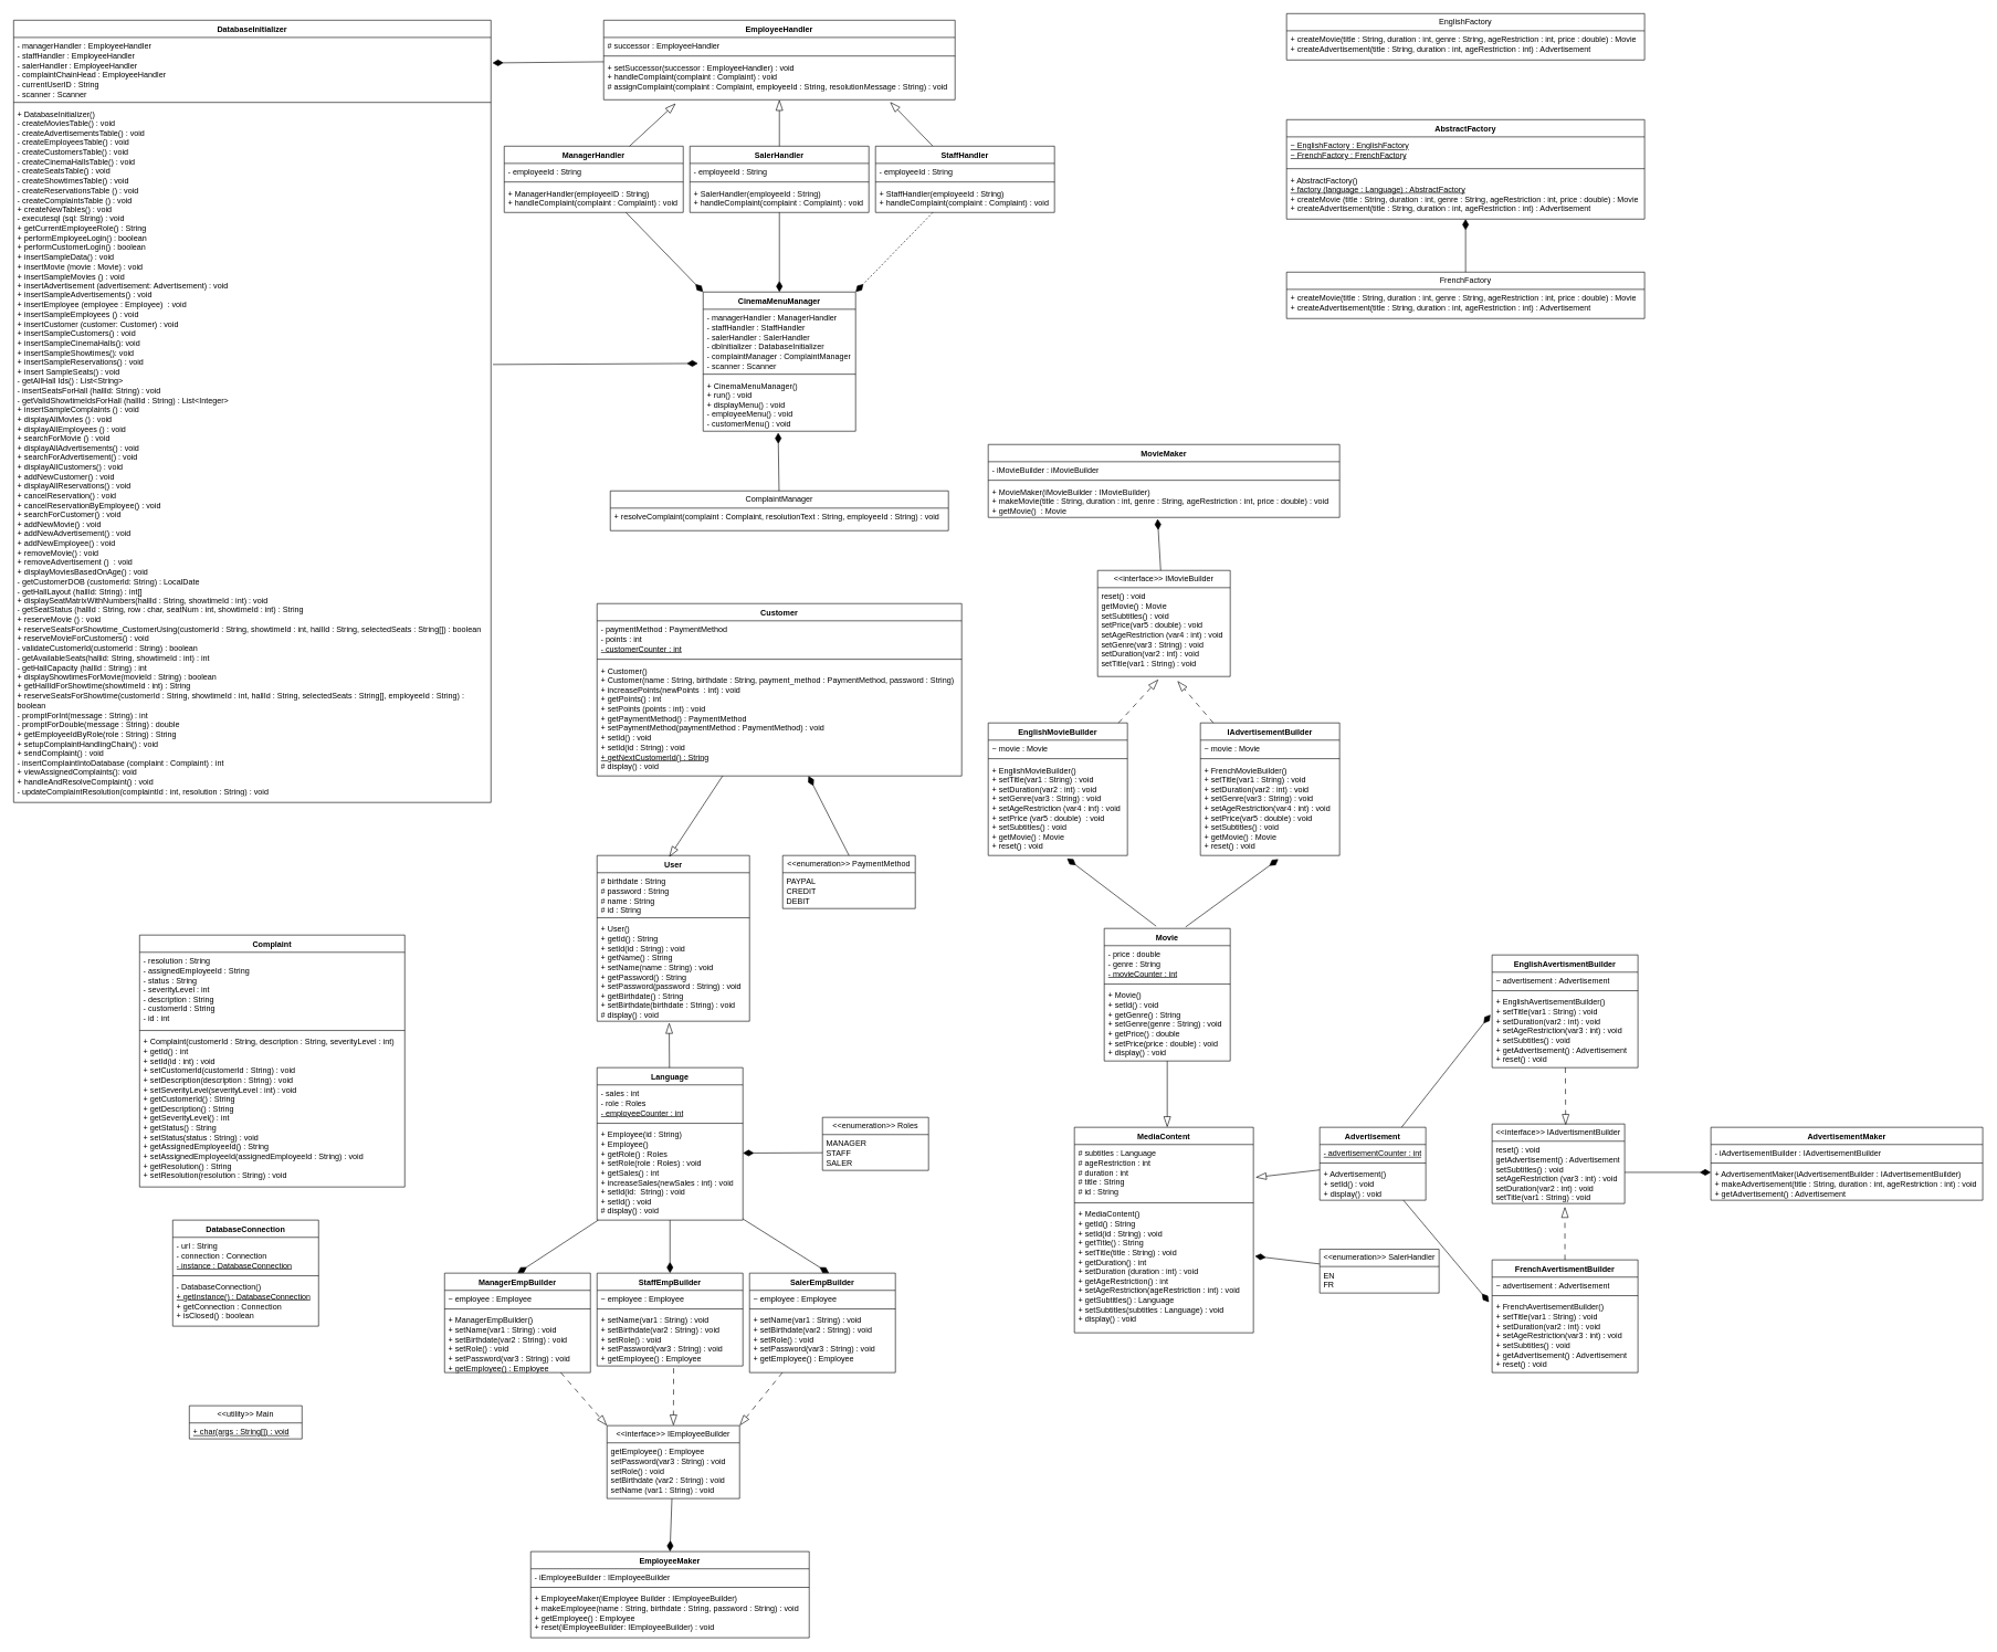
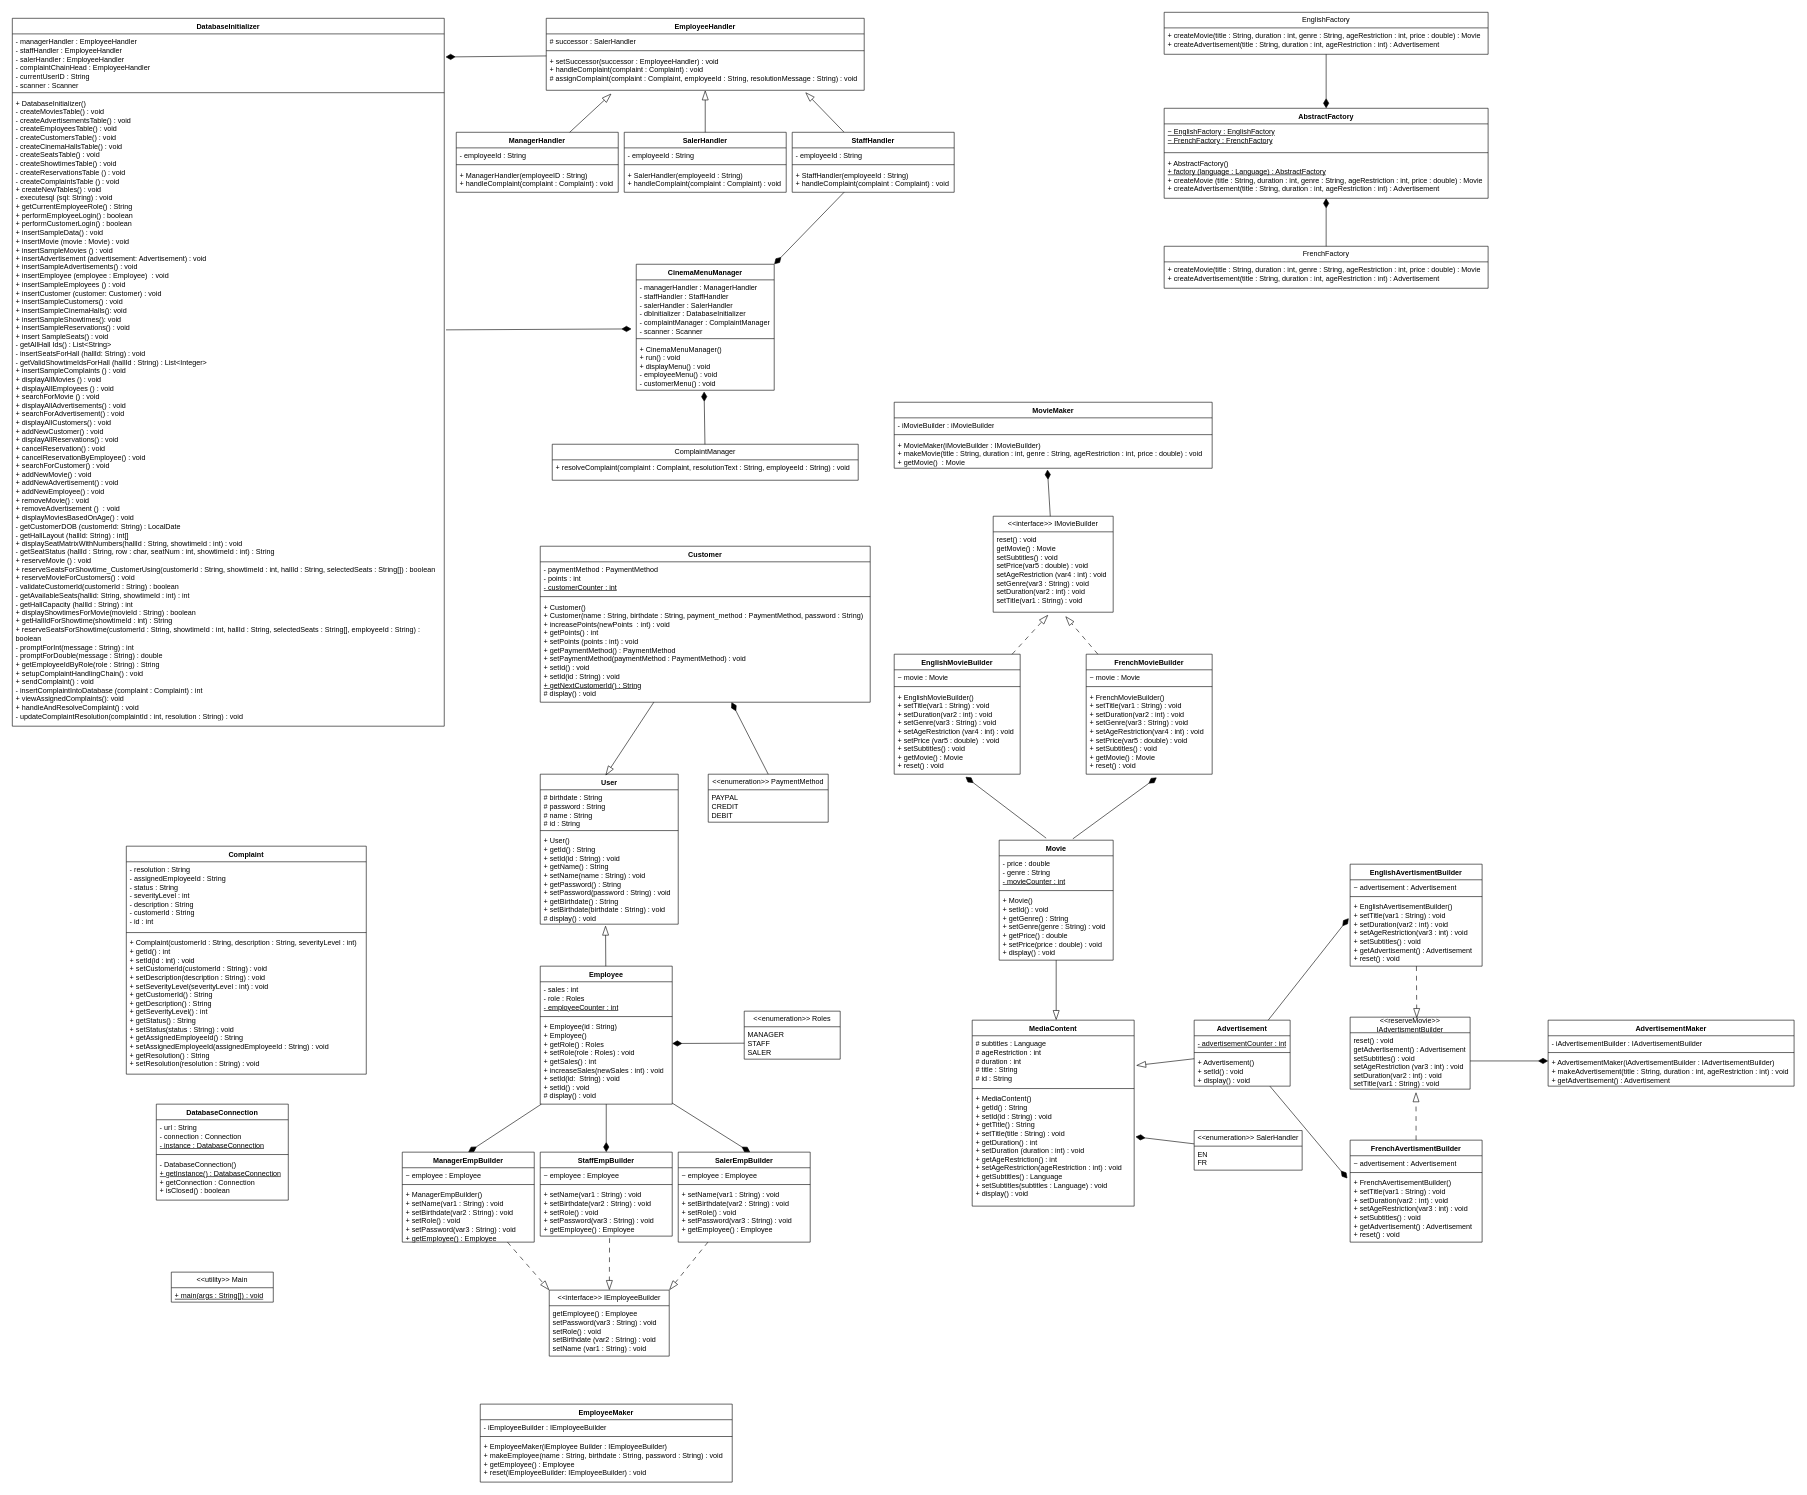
- <mxCell id="53" value="# successor : EmployeeHandler" style="text;strokeColor=none;fillColor=none;align=left;verticalAlign=top;spacingLeft=4;spacingRight=4;overflow=hidden;rotatable=0;points=[[0,0.5],[1,0.5]];portConstraint=eastwest;whiteSpace=wrap;html=1;" parent="52" vertex="1"><mxGeometry y="26" width="530" height="24" as="geometry" /></mxCell>
+ <mxCell id="53" value="# successor : SalerHandler" style="text;strokeColor=none;fillColor=none;align=left;verticalAlign=top;spacingLeft=4;spacingRight=4;overflow=hidden;rotatable=0;points=[[0,0.5],[1,0.5]];portConstraint=eastwest;whiteSpace=wrap;html=1;" parent="52" vertex="1"><mxGeometry y="26" width="530" height="24" as="geometry" /></mxCell>
+ <mxCell id="6" style="rounded=0;orthogonalLoop=1;jettySize=auto;html=1;entryX=0.5;entryY=0;entryDx=0;entryDy=0;endArrow=diamondThin;endFill=1;endSize=14;" edge="1" parent="1" source="7" target="12"><mxGeometry relative="1" as="geometry" /></mxCell>
- <mxCell id="133" style="rounded=0;orthogonalLoop=1;jettySize=auto;html=1;entryX=1;entryY=0;entryDx=0;entryDy=0;endArrow=diamondThin;endFill=1;endSize=14;dashed=1;" edge="1" parent="1" source="30" target="66"><mxGeometry relative="1" as="geometry" /></mxCell>
+ <mxCell id="133" style="rounded=0;orthogonalLoop=1;jettySize=auto;html=1;entryX=1;entryY=0;entryDx=0;entryDy=0;endArrow=diamondThin;endFill=1;endSize=14;" edge="1" parent="1" source="30" target="66"><mxGeometry relative="1" as="geometry" /></mxCell>
- <mxCell id="70" style="rounded=0;orthogonalLoop=1;jettySize=auto;html=1;entryX=0;entryY=0;entryDx=0;entryDy=0;endArrow=diamondThin;endFill=1;endSize=14;" edge="1" parent="1" source="71" target="66"><mxGeometry relative="1" as="geometry" /></mxCell>
- <mxCell id="24" style="rounded=0;orthogonalLoop=1;jettySize=auto;html=1;entryX=0.5;entryY=0;entryDx=0;entryDy=0;endArrow=diamondThin;endFill=1;endSize=14;" edge="1" parent="1" source="25" target="66"><mxGeometry relative="1" as="geometry" /></mxCell>
- <mxCell id="110" value="IAdvertisementBuilder" style="swimlane;fontStyle=1;align=center;verticalAlign=top;childLayout=stackLayout;horizontal=1;startSize=26;horizontalStack=0;resizeParent=1;resizeParentMax=0;resizeLast=0;collapsible=1;marginBottom=0;whiteSpace=wrap;html=1;" parent="1" vertex="1"><mxGeometry x="1810" y="1090" width="210" height="200" as="geometry" /></mxCell>
+ <mxCell id="110" value="FrenchMovieBuilder" style="swimlane;fontStyle=1;align=center;verticalAlign=top;childLayout=stackLayout;horizontal=1;startSize=26;horizontalStack=0;resizeParent=1;resizeParentMax=0;resizeLast=0;collapsible=1;marginBottom=0;whiteSpace=wrap;html=1;" parent="1" vertex="1"><mxGeometry x="1810" y="1090" width="210" height="200" as="geometry" /></mxCell>
- <mxCell id="92" value="Language" style="swimlane;fontStyle=1;align=center;verticalAlign=top;childLayout=stackLayout;horizontal=1;startSize=26;horizontalStack=0;resizeParent=1;resizeParentMax=0;resizeLast=0;collapsible=1;marginBottom=0;whiteSpace=wrap;html=1;" parent="1" vertex="1"><mxGeometry x="900" y="1610" width="220" height="230" as="geometry" /></mxCell>
+ <mxCell id="92" value="Employee" style="swimlane;fontStyle=1;align=center;verticalAlign=top;childLayout=stackLayout;horizontal=1;startSize=26;horizontalStack=0;resizeParent=1;resizeParentMax=0;resizeLast=0;collapsible=1;marginBottom=0;whiteSpace=wrap;html=1;" parent="1" vertex="1"><mxGeometry x="900" y="1610" width="220" height="230" as="geometry" /></mxCell>
- <mxCell id="85" value="&amp;lt;&amp;lt;interface&amp;gt;&amp;gt; IAdvertismentBuilder" style="swimlane;fontStyle=0;childLayout=stackLayout;horizontal=1;startSize=26;fillColor=none;horizontalStack=0;resizeParent=1;resizeParentMax=0;resizeLast=0;collapsible=1;marginBottom=0;whiteSpace=wrap;html=1;" parent="1" vertex="1"><mxGeometry x="2250" y="1695" width="200" height="120" as="geometry" /></mxCell>
+ <mxCell id="85" value="&amp;lt;&amp;lt;reserveMovie&amp;gt;&amp;gt; IAdvertismentBuilder" style="swimlane;fontStyle=0;childLayout=stackLayout;horizontal=1;startSize=26;fillColor=none;horizontalStack=0;resizeParent=1;resizeParentMax=0;resizeLast=0;collapsible=1;marginBottom=0;whiteSpace=wrap;html=1;" parent="1" vertex="1"><mxGeometry x="2250" y="1695" width="200" height="120" as="geometry" /></mxCell>
- <mxCell id="47" value="&lt;u&gt;+ char(args : String[]) : void&lt;/u&gt;&amp;nbsp;" style="text;strokeColor=none;fillColor=none;align=left;verticalAlign=top;spacingLeft=4;spacingRight=4;overflow=hidden;rotatable=0;points=[[0,0.5],[1,0.5]];portConstraint=eastwest;whiteSpace=wrap;html=1;" parent="46" vertex="1"><mxGeometry y="26" width="170" height="24" as="geometry" /></mxCell>
+ <mxCell id="47" value="&lt;u&gt;+ main(args : String[]) : void&lt;/u&gt;&amp;nbsp;" style="text;strokeColor=none;fillColor=none;align=left;verticalAlign=top;spacingLeft=4;spacingRight=4;overflow=hidden;rotatable=0;points=[[0,0.5],[1,0.5]];portConstraint=eastwest;whiteSpace=wrap;html=1;" parent="46" vertex="1"><mxGeometry y="26" width="170" height="24" as="geometry" /></mxCell>
- <mxCell id="139" style="rounded=0;orthogonalLoop=1;jettySize=auto;html=1;entryX=0.5;entryY=0;entryDx=0;entryDy=0;endArrow=diamondThin;endFill=1;endSize=14;" edge="1" parent="1" source="44" target="62"><mxGeometry relative="1" as="geometry" /></mxCell>
